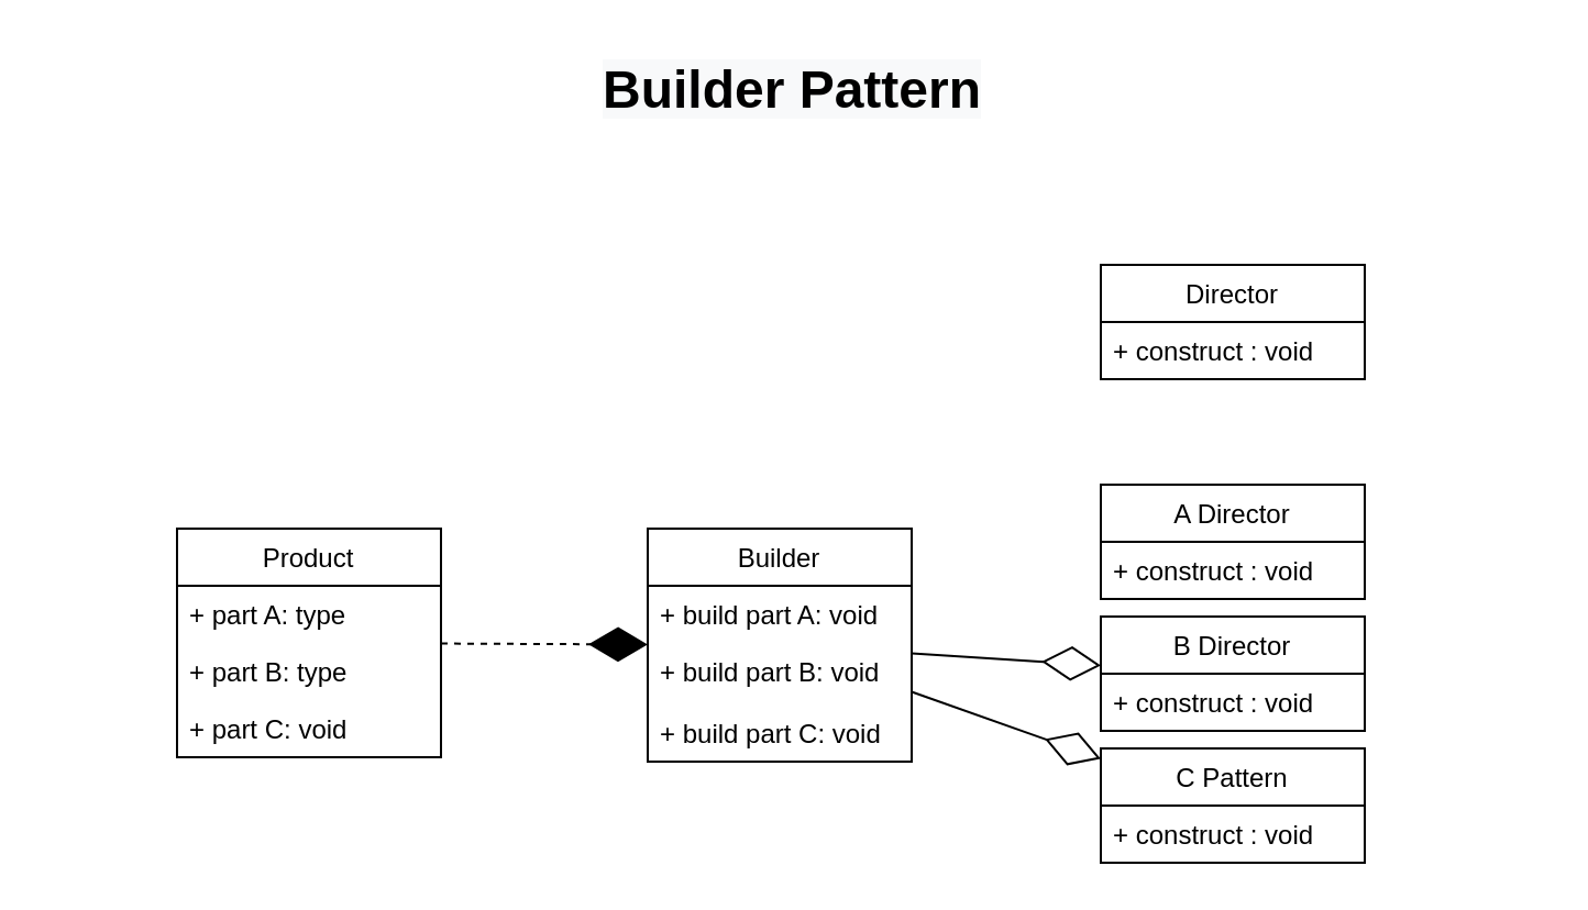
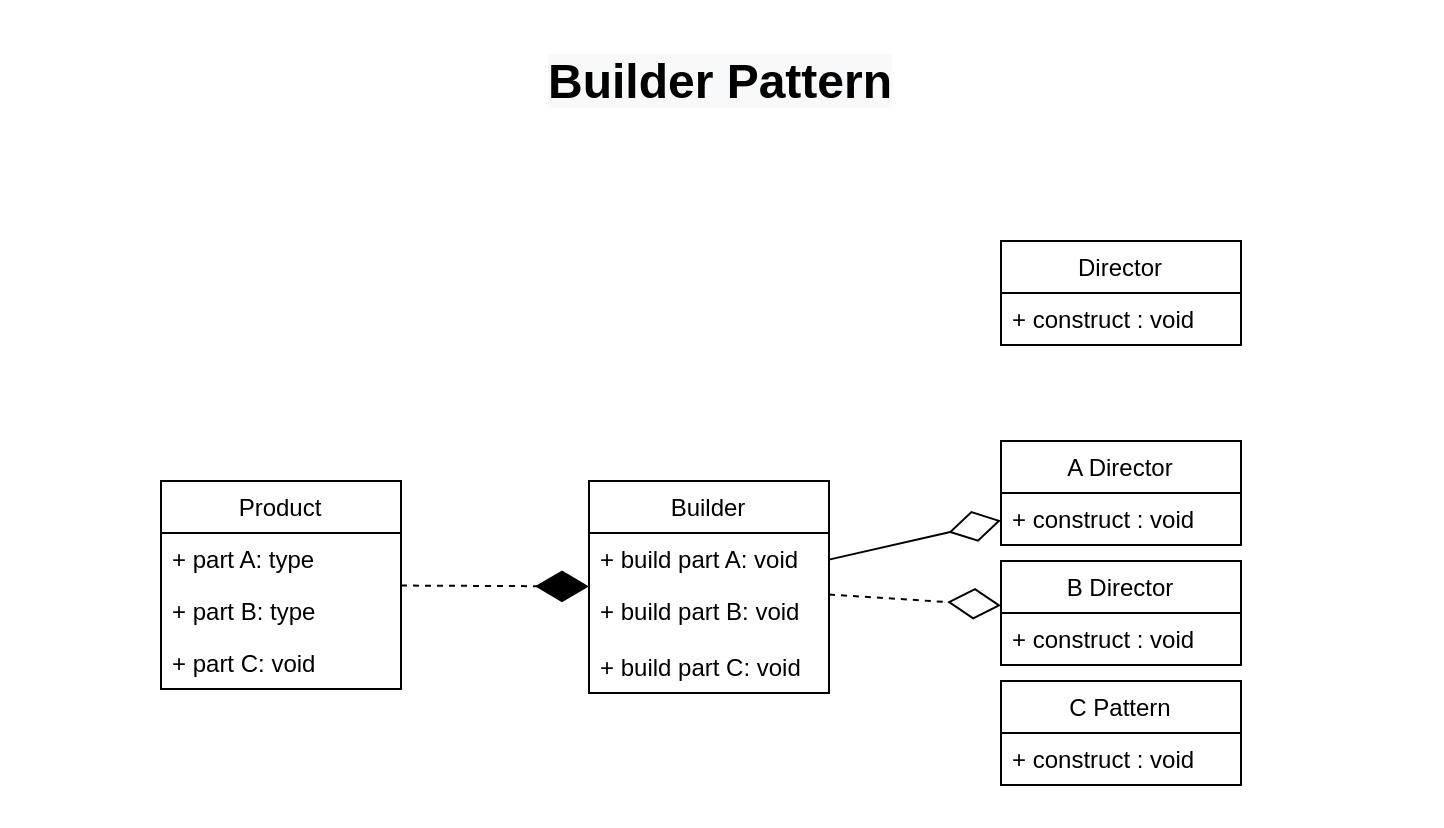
+ <mxCell id="20" value="" style="endArrow=diamondThin;endFill=0;endSize=24;html=1;" edge="1" parent="1" source="2" target="6"><mxGeometry width="160" relative="1" as="geometry"><mxPoint x="410" y="430" as="sourcePoint" /><mxPoint x="570" y="430" as="targetPoint" /></mxGeometry></mxCell>
- <mxCell id="21" value="" style="endArrow=diamondThin;endFill=0;endSize=24;html=1;" edge="1" parent="1" source="2" target="8"><mxGeometry width="160" relative="1" as="geometry"><mxPoint x="270" y="340" as="sourcePoint" /><mxPoint x="430" y="340" as="targetPoint" /></mxGeometry></mxCell>
+ <mxCell id="21" value="" style="endArrow=diamondThin;endFill=0;endSize=24;html=1;dashed=1;" edge="1" parent="1" source="2" target="8"><mxGeometry width="160" relative="1" as="geometry"><mxPoint x="270" y="340" as="sourcePoint" /><mxPoint x="430" y="340" as="targetPoint" /></mxGeometry></mxCell>
- <mxCell id="22" value="" style="endArrow=diamondThin;endFill=0;endSize=24;html=1;" edge="1" parent="1" source="2" target="10"><mxGeometry width="160" relative="1" as="geometry"><mxPoint x="270" y="340" as="sourcePoint" /><mxPoint x="430" y="340" as="targetPoint" /></mxGeometry></mxCell>
